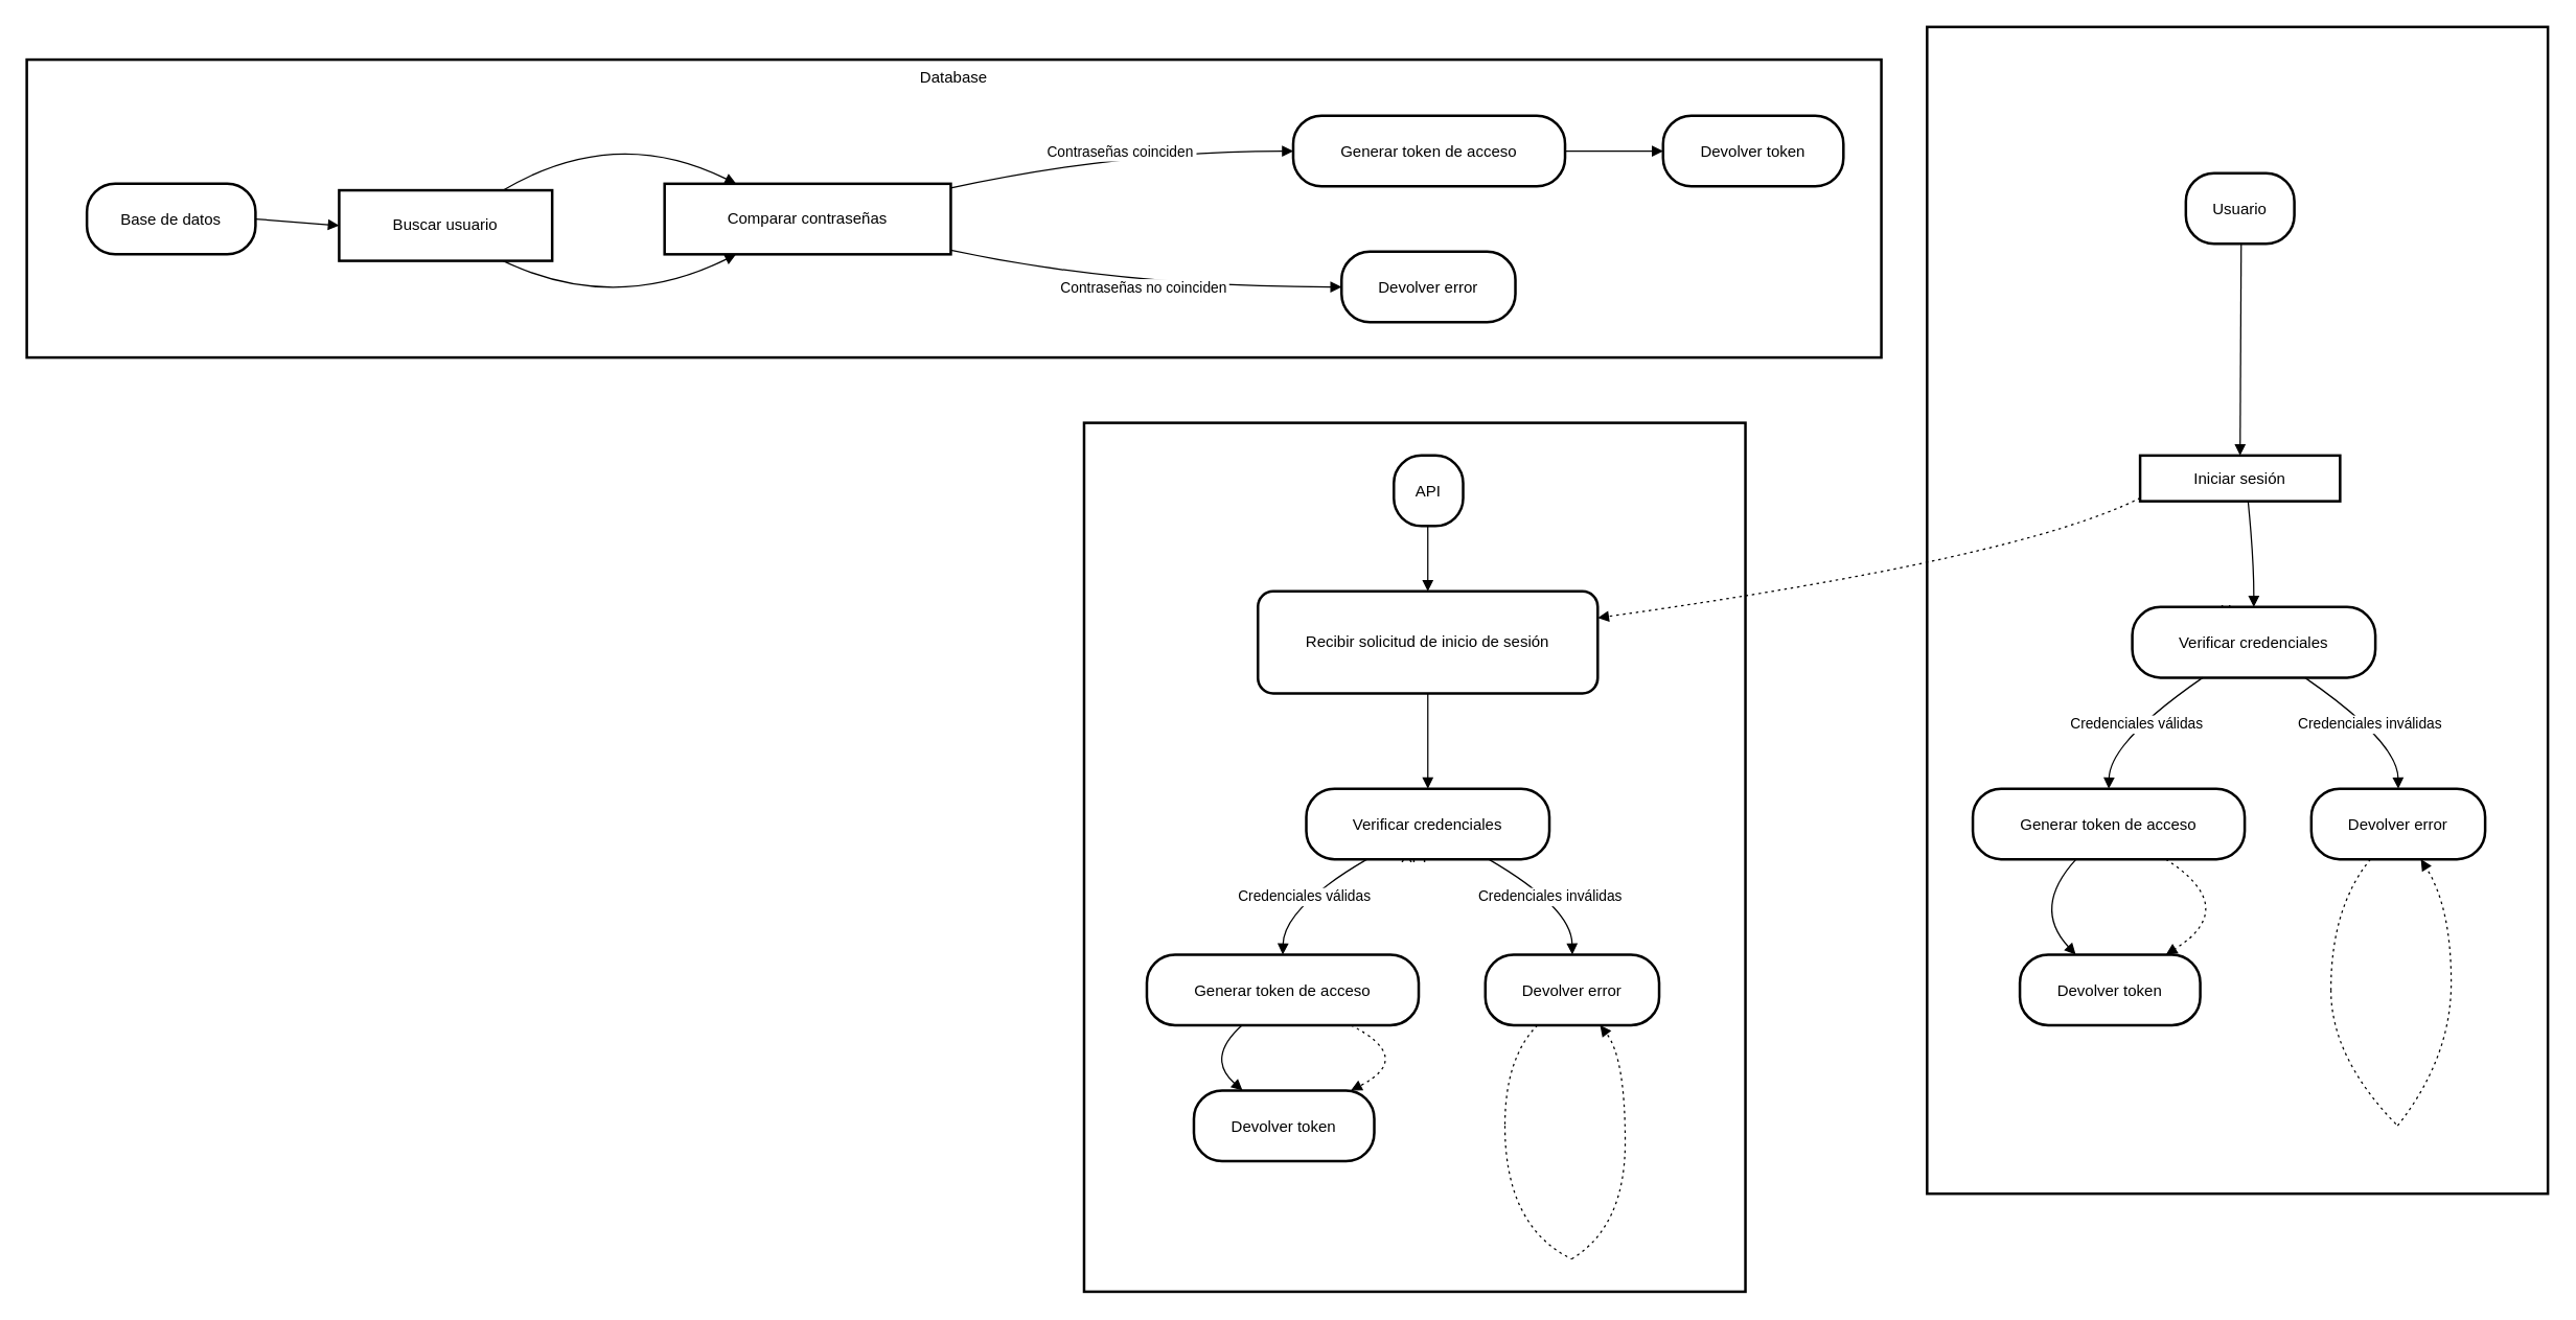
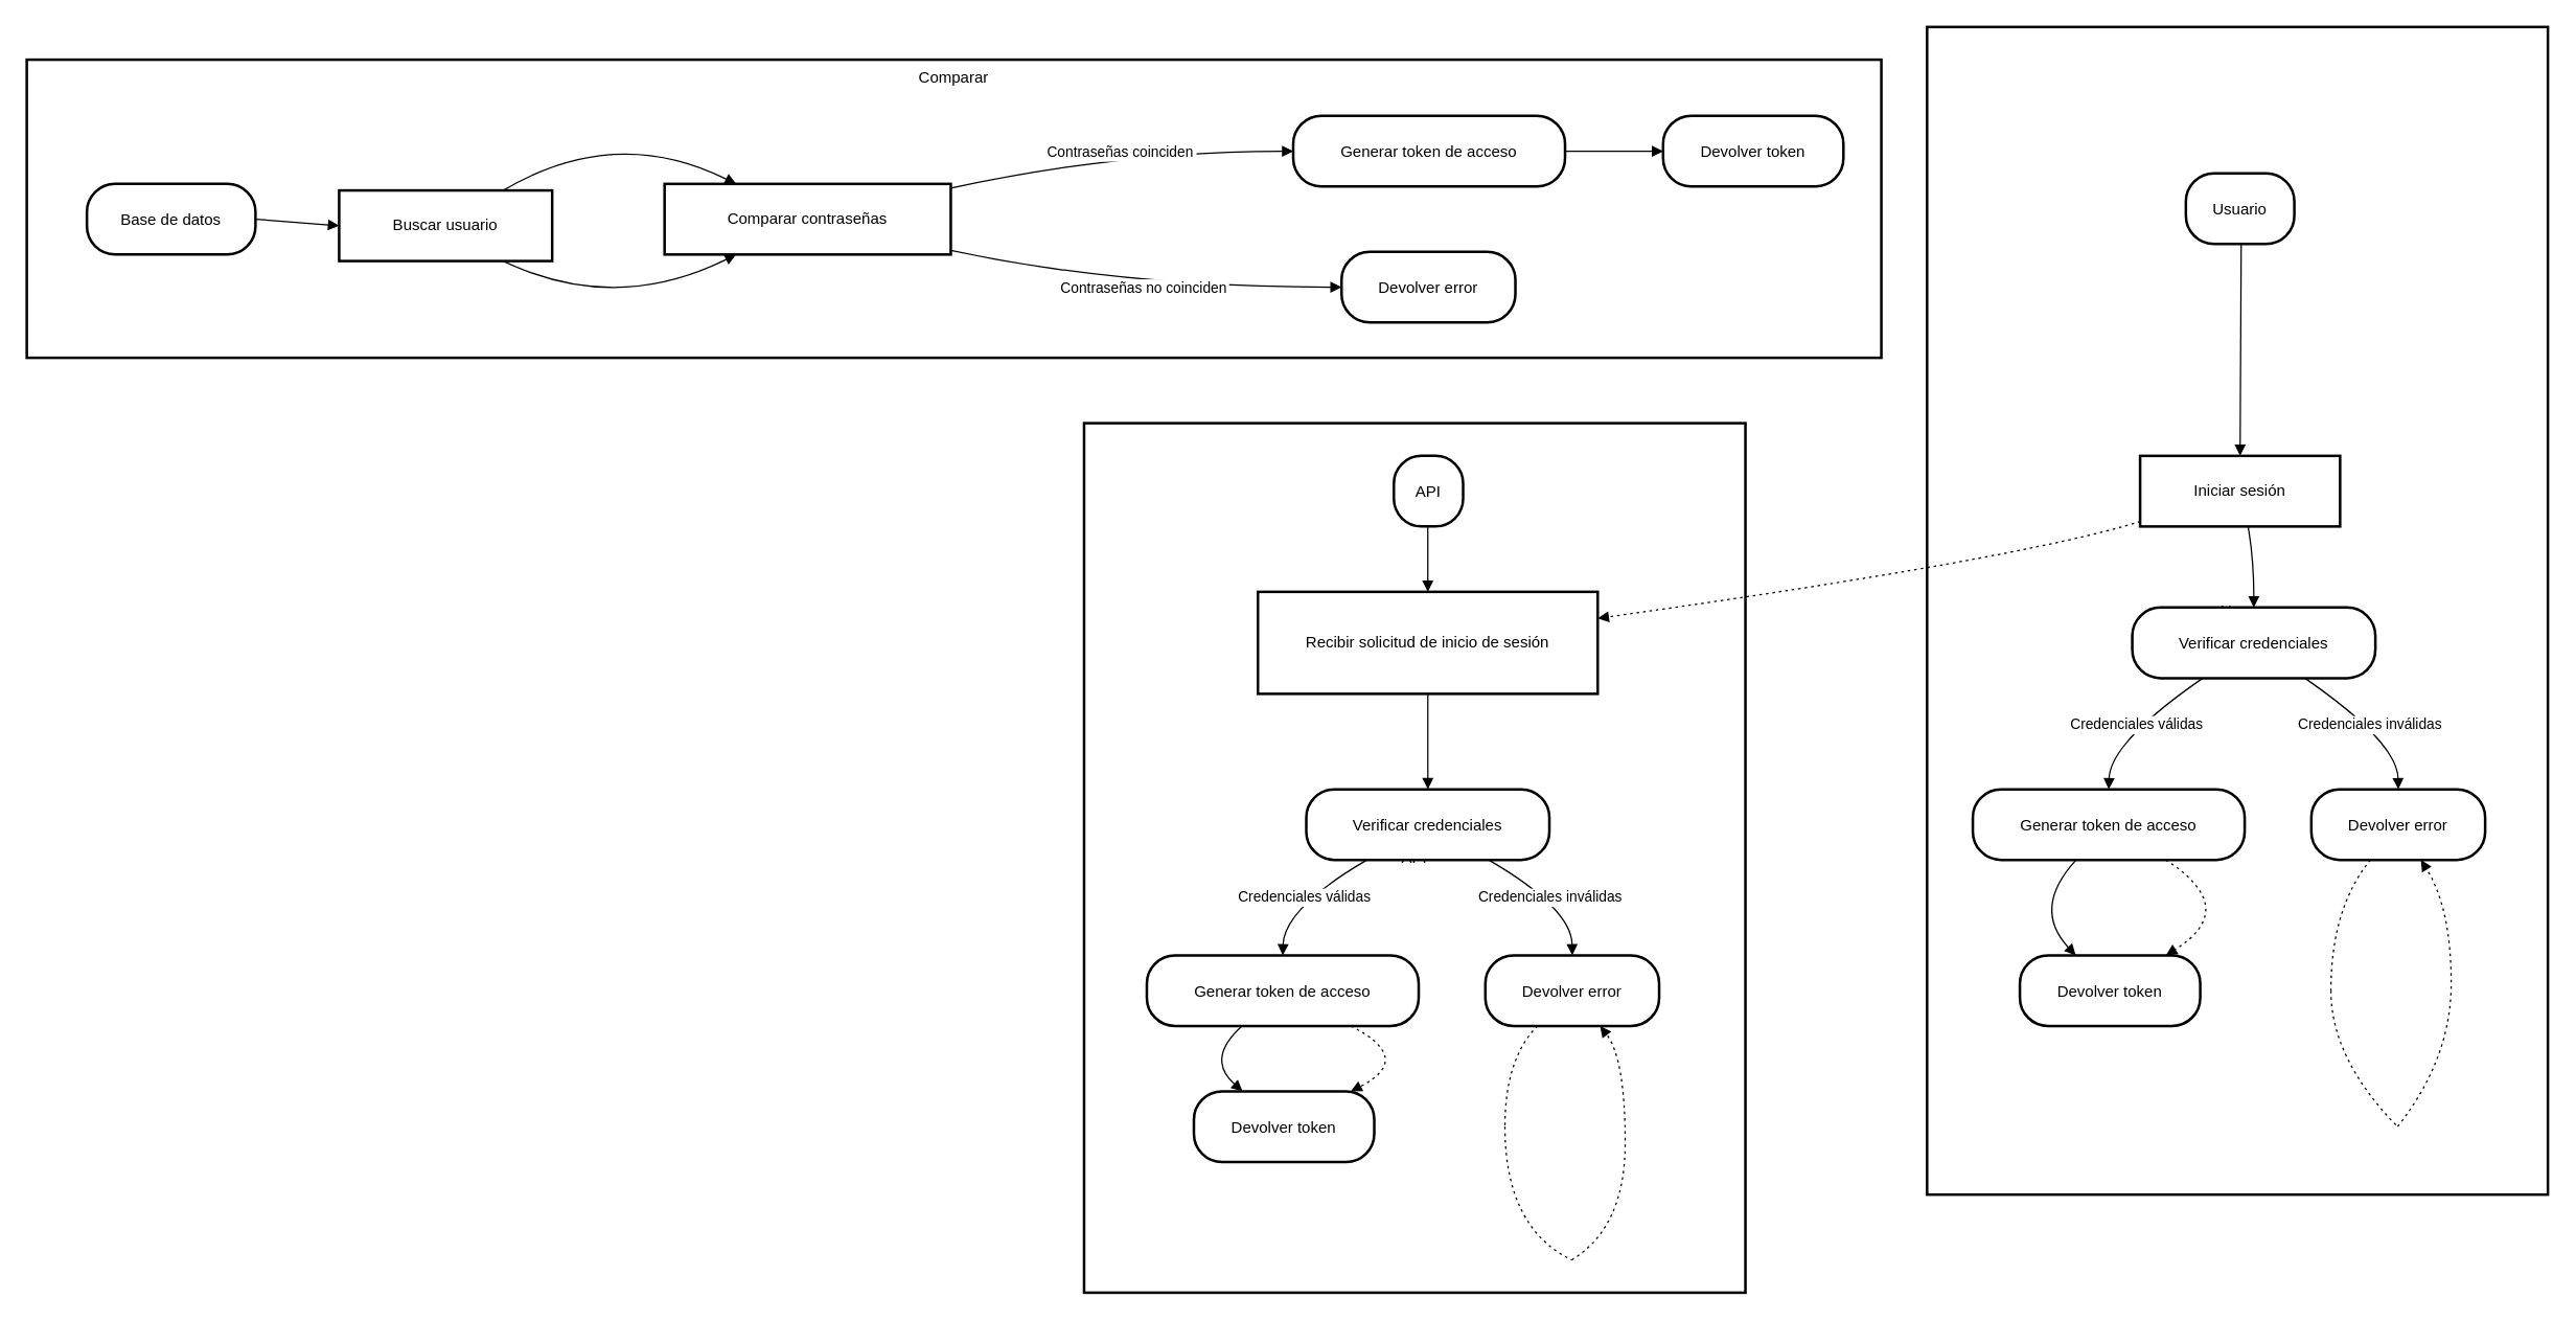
- <mxCell id="2" value="Database" style="whiteSpace=wrap;strokeWidth=2;verticalAlign=top;" vertex="1" parent="1"><mxGeometry x="20" y="45" width="1419" height="228" as="geometry" /></mxCell>
+ <mxCell id="2" value="Comparar" style="whiteSpace=wrap;strokeWidth=2;verticalAlign=top;" vertex="1" parent="1"><mxGeometry x="20" y="45" width="1419" height="228" as="geometry" /></mxCell>
- <mxCell id="18" value="Iniciar sesión" style="whiteSpace=wrap;strokeWidth=2;" vertex="1" parent="1"><mxGeometry x="1637" y="348" width="153" height="35" as="geometry" /></mxCell>
+ <mxCell id="18" value="Iniciar sesión" style="whiteSpace=wrap;strokeWidth=2;" vertex="1" parent="1"><mxGeometry x="1637" y="348" width="153" height="54" as="geometry" /></mxCell>
- <mxCell id="24" value="Recibir solicitud de inicio de sesión" style="whiteSpace=wrap;strokeWidth=2;rounded=1;" vertex="1" parent="1"><mxGeometry x="962" y="452" width="260" height="78" as="geometry" /></mxCell>
+ <mxCell id="24" value="Recibir solicitud de inicio de sesión" style="whiteSpace=wrap;strokeWidth=2;" vertex="1" parent="1"><mxGeometry x="962" y="452" width="260" height="78" as="geometry" /></mxCell>
